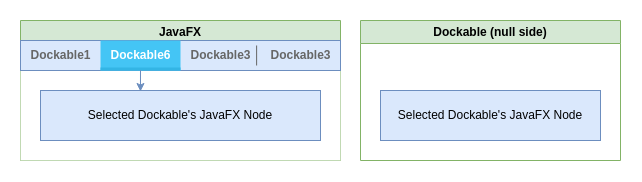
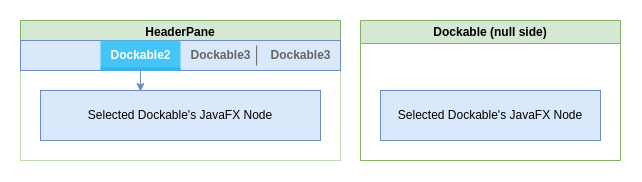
- <mxCell id="3" value="JavaFX" style="swimlane;whiteSpace=wrap;html=1;startSize=23;fillColor=#d5e8d4;strokeColor=#82b366;" parent="1" vertex="1"><mxGeometry x="20" y="20" width="320" height="140" as="geometry" /></mxCell>
+ <mxCell id="3" value="HeaderPane" style="swimlane;whiteSpace=wrap;html=1;startSize=23;fillColor=#d5e8d4;strokeColor=#82b366;" parent="1" vertex="1"><mxGeometry x="20" y="20" width="320" height="140" as="geometry" /></mxCell>
- <mxCell id="6" value="Dockable1" style="strokeWidth=1;html=1;shadow=0;dashed=0;shape=mxgraph.android.anchor;fontStyle=1;fontColor=#666666;" parent="5" vertex="1"><mxGeometry width="80" height="30" as="geometry" /></mxCell>
- <mxCell id="7" value="Dockable6" style="strokeWidth=1;html=1;shadow=0;dashed=0;shape=mxgraph.android.rrect;rSize=0;fontStyle=1;fillColor=#44c5f5;strokeColor=none;fontColor=#ffffff;" parent="5" vertex="1"><mxGeometry x="80" width="80" height="30" as="geometry" /></mxCell>
+ <mxCell id="7" value="Dockable2" style="strokeWidth=1;html=1;shadow=0;dashed=0;shape=mxgraph.android.rrect;rSize=0;fontStyle=1;fillColor=#44c5f5;strokeColor=none;fontColor=#ffffff;" parent="5" vertex="1"><mxGeometry x="80" width="80" height="30" as="geometry" /></mxCell>
